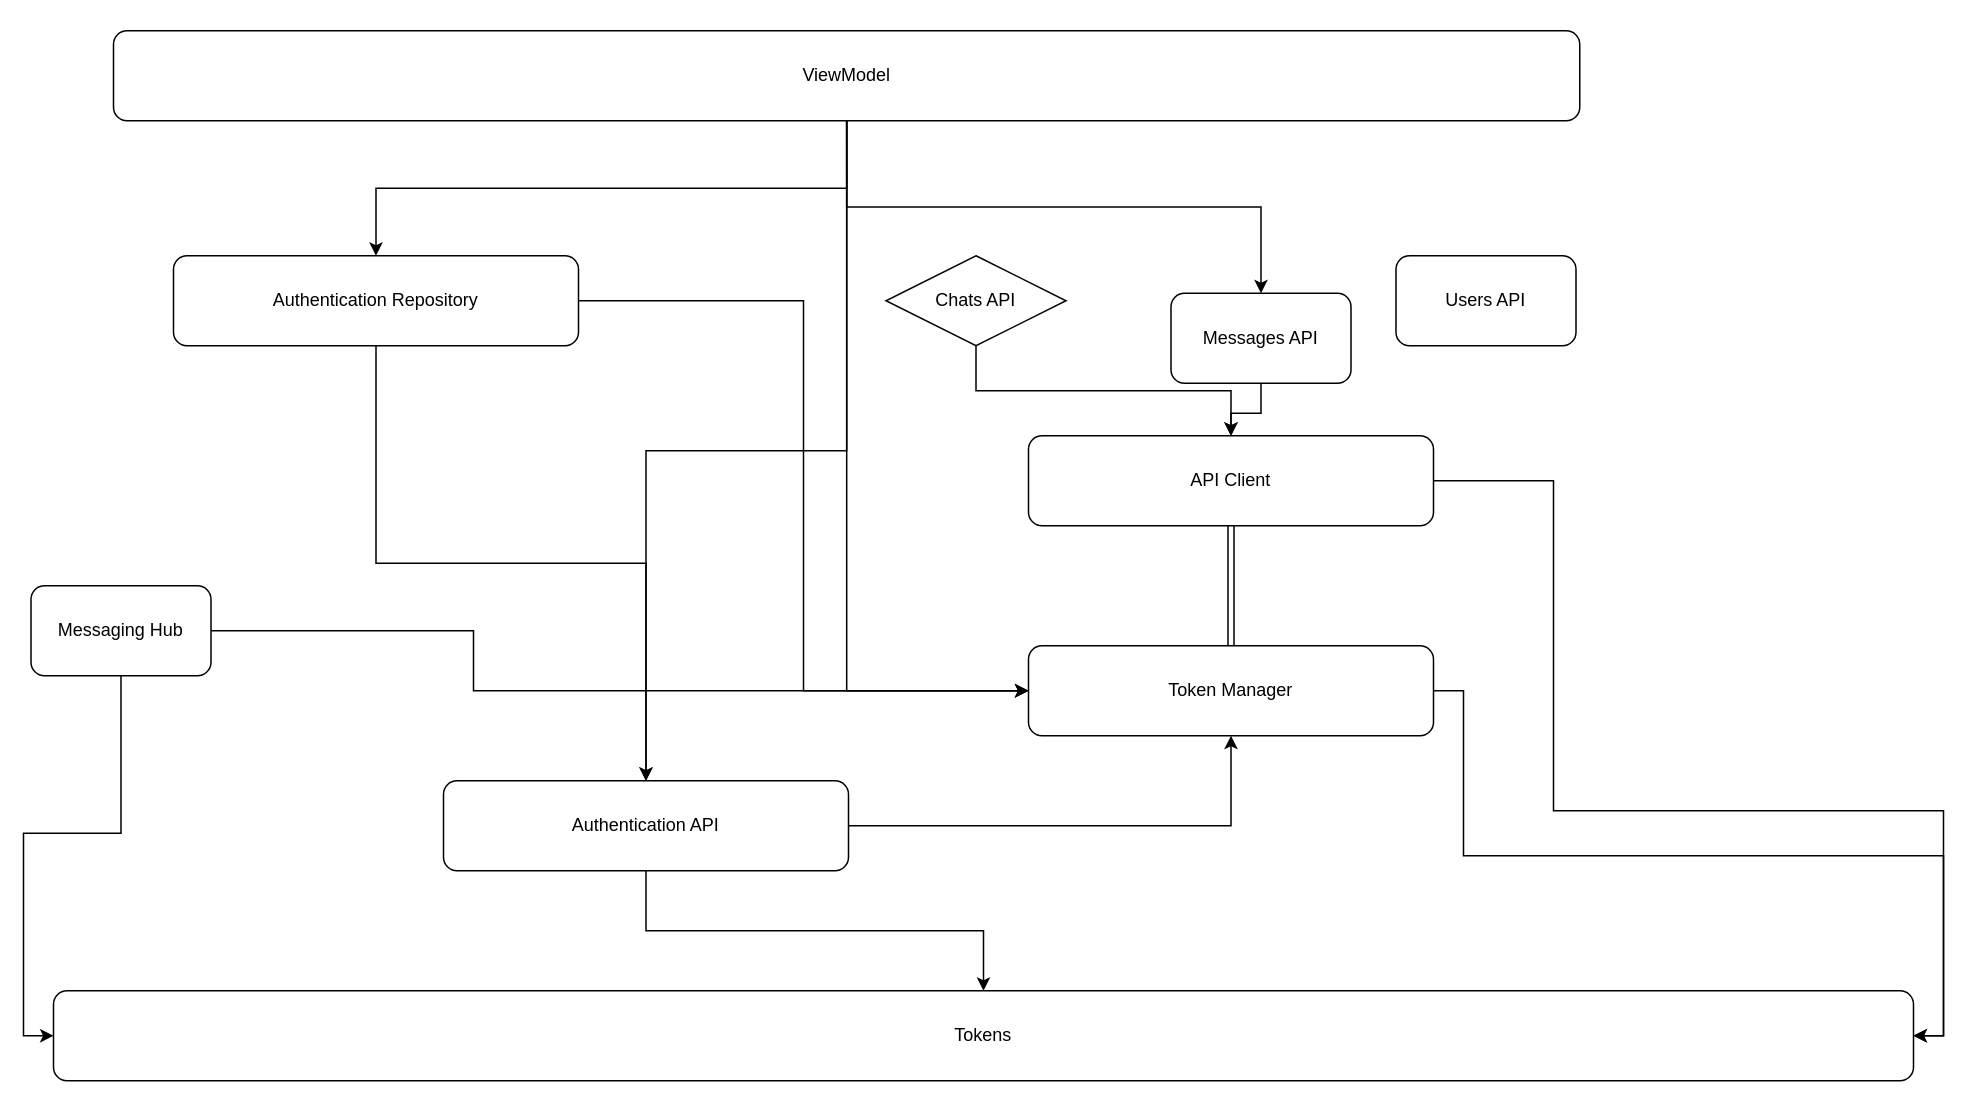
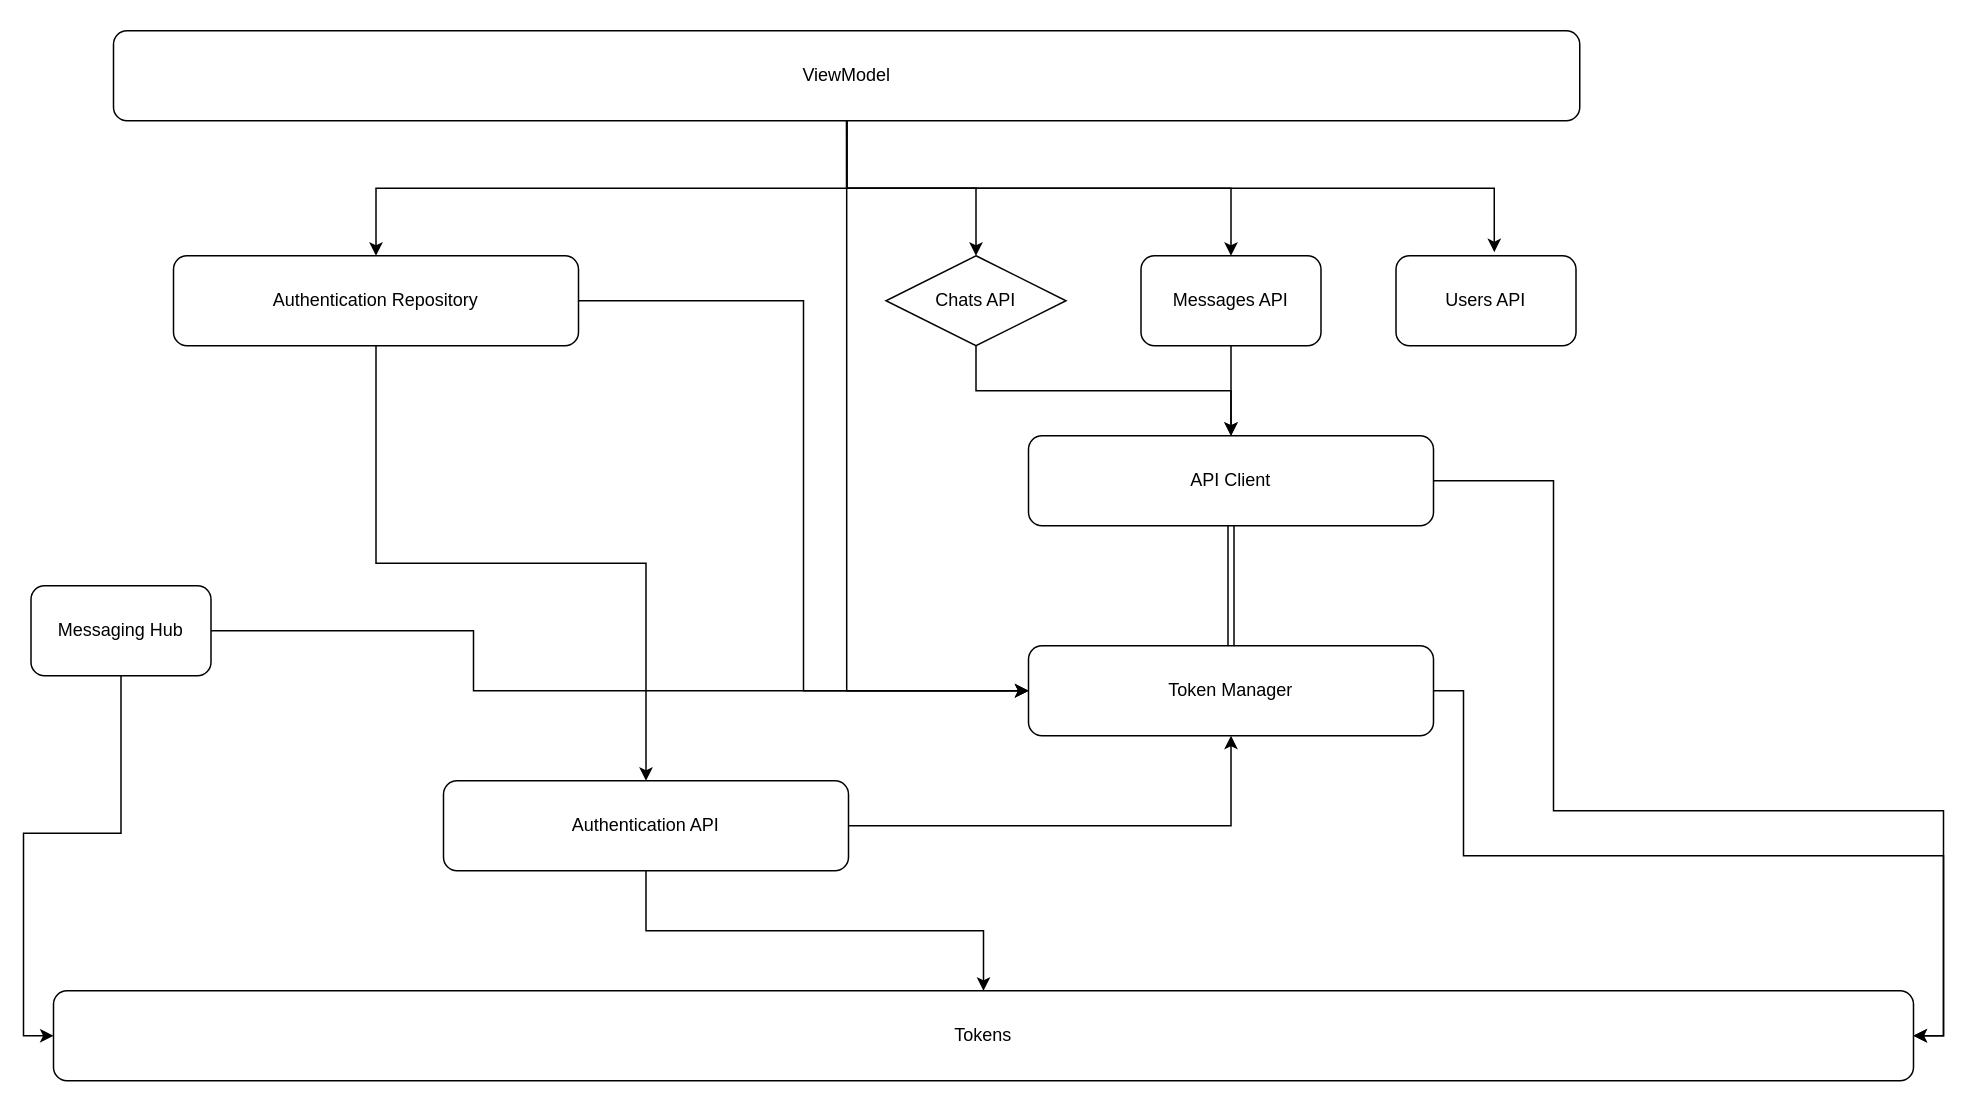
+ <mxCell id="19" style="edgeStyle=orthogonalEdgeStyle;rounded=0;orthogonalLoop=1;jettySize=auto;html=1;entryX=0.5;entryY=0;entryDx=0;entryDy=0;" parent="1" source="23" target="9" edge="1"><mxGeometry relative="1" as="geometry" /></mxCell>
- <mxCell id="14" value="Messages API" style="rounded=1;whiteSpace=wrap;html=1;" parent="1" vertex="1"><mxGeometry x="780" y="195" width="120" height="60" as="geometry" /></mxCell>
+ <mxCell id="14" value="Messages API" style="rounded=1;whiteSpace=wrap;html=1;" parent="1" vertex="1"><mxGeometry x="760" y="170" width="120" height="60" as="geometry" /></mxCell>
- <mxCell id="24" style="edgeStyle=orthogonalEdgeStyle;rounded=0;orthogonalLoop=1;jettySize=auto;html=1;" parent="1" source="23" target="12" edge="1"><mxGeometry relative="1" as="geometry" /></mxCell>
+ <mxCell id="24" style="edgeStyle=orthogonalEdgeStyle;rounded=0;orthogonalLoop=1;jettySize=auto;html=1;entryX=0.546;entryY=-0.04;entryDx=0;entryDy=0;entryPerimeter=0;" parent="1" source="23" target="15" edge="1"><mxGeometry relative="1" as="geometry" /></mxCell>
